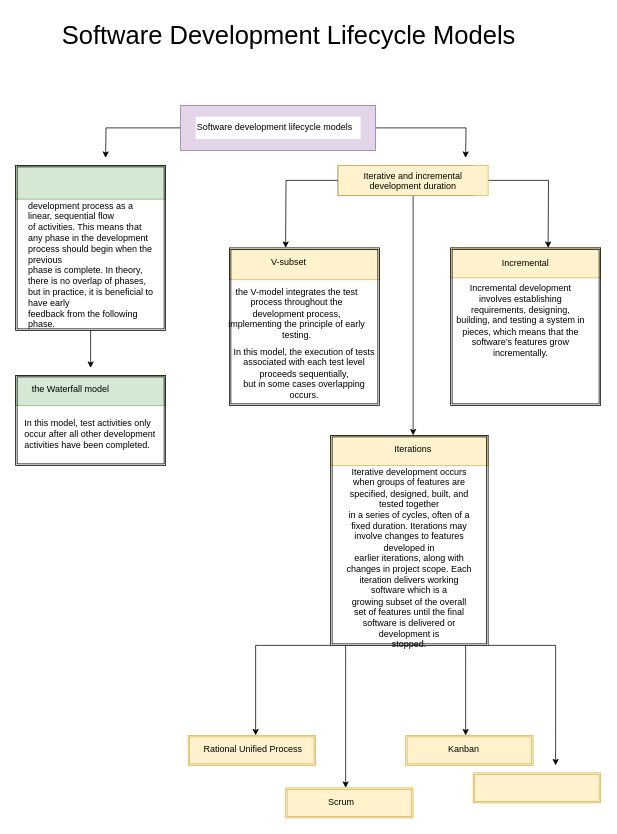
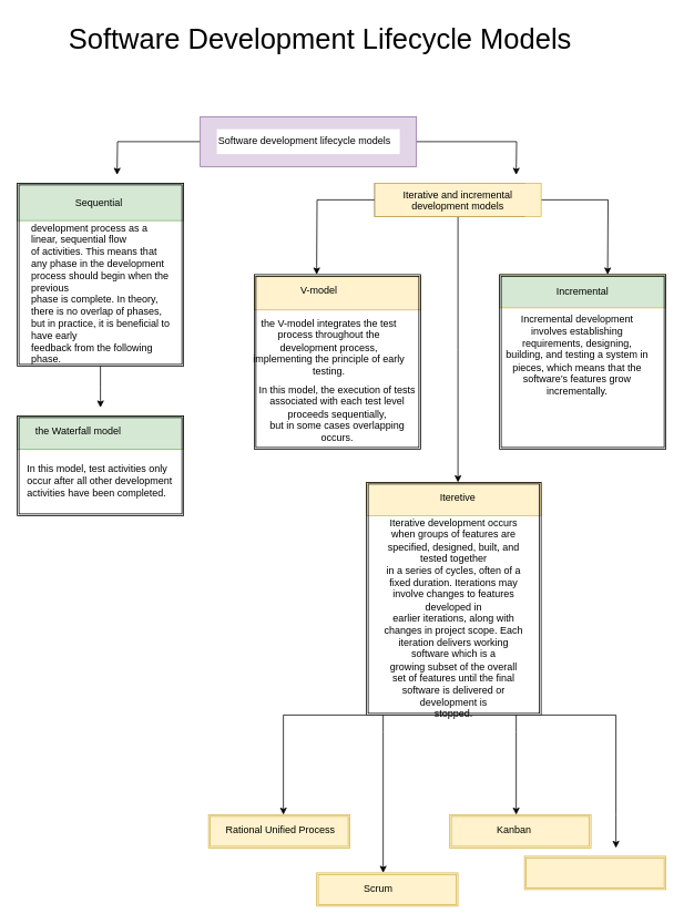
- <mxCell id="13" value="Iterative and incremental development duration" style="text;whiteSpace=wrap;html=1;align=center;fillColor=#fff2cc;strokeColor=#d6b656;" vertex="1" parent="1"><mxGeometry x="450" y="220" width="200" height="40" as="geometry" /></mxCell>
+ <mxCell id="13" value="Iterative and incremental development models" style="text;whiteSpace=wrap;html=1;align=center;fillColor=#fff2cc;strokeColor=#d6b656;" vertex="1" parent="1"><mxGeometry x="450" y="220" width="200" height="40" as="geometry" /></mxCell>
+ <mxCell id="24" value="Sequential&amp;nbsp;" style="text;whiteSpace=wrap;html=1;align=center;labelBorderColor=none;" vertex="1" parent="1"><mxGeometry x="30" y="230" width="180" height="25" as="geometry" /></mxCell>
- <mxCell id="17" value="V-subset" style="text;whiteSpace=wrap;html=1;fontColor=#000000;" vertex="1" parent="1"><mxGeometry x="359" y="335" width="70" height="30" as="geometry" /></mxCell>
+ <mxCell id="17" value="V-model" style="text;whiteSpace=wrap;html=1;fontColor=#000000;" vertex="1" parent="1"><mxGeometry x="359" y="335" width="70" height="30" as="geometry" /></mxCell>
- <mxCell id="16" value="Incremental" style="rounded=0;whiteSpace=wrap;html=1;fillColor=#fff2cc;strokeColor=#d6b656;" vertex="1" parent="1"><mxGeometry x="600" y="330" width="200" height="40" as="geometry" /></mxCell>
+ <mxCell id="16" value="Incremental" style="rounded=0;whiteSpace=wrap;html=1;fillColor=#d5e8d4;strokeColor=#d6b656;" vertex="1" parent="1"><mxGeometry x="600" y="330" width="200" height="40" as="geometry" /></mxCell>
- <mxCell id="19" value="Iterations" style="text;whiteSpace=wrap;html=1;fontColor=#000000;align=center;" vertex="1" parent="1"><mxGeometry x="505" y="585" width="90" height="30" as="geometry" /></mxCell>
+ <mxCell id="19" value="Iteretive" style="text;whiteSpace=wrap;html=1;fontColor=#000000;align=center;" vertex="1" parent="1"><mxGeometry x="505" y="585" width="90" height="30" as="geometry" /></mxCell>
